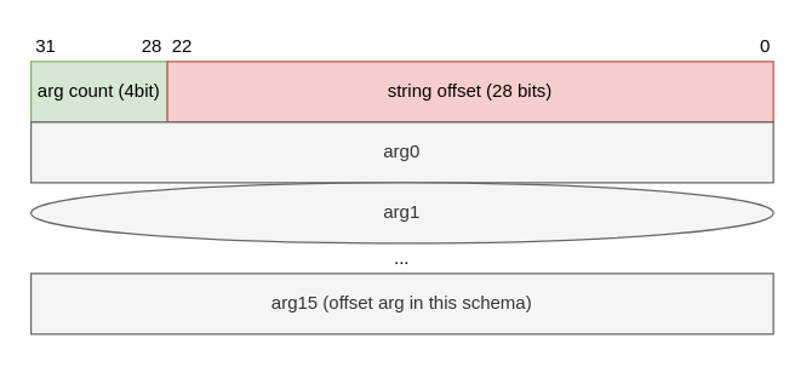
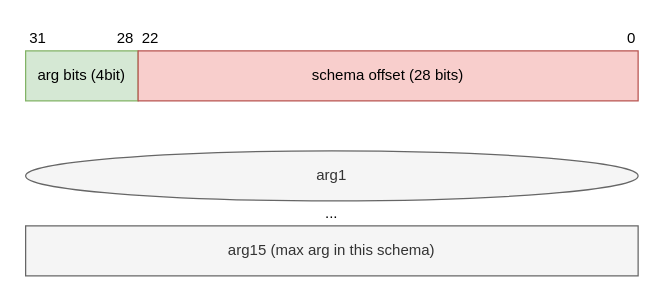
- <mxCell id="2" value="arg count (4bit)" style="rounded=0;whiteSpace=wrap;html=1;fillColor=#d5e8d4;strokeColor=#82b366;" vertex="1" parent="1"><mxGeometry x="20" y="40" width="90" height="40" as="geometry" /></mxCell>
+ <mxCell id="2" value="arg bits (4bit)" style="rounded=0;whiteSpace=wrap;html=1;fillColor=#d5e8d4;strokeColor=#82b366;" vertex="1" parent="1"><mxGeometry x="20" y="40" width="90" height="40" as="geometry" /></mxCell>
- <mxCell id="3" value="string offset (28 bits)" style="rounded=0;whiteSpace=wrap;html=1;fillColor=#f8cecc;strokeColor=#b85450;" vertex="1" parent="1"><mxGeometry x="110" y="40" width="400" height="40" as="geometry" /></mxCell>
+ <mxCell id="3" value="schema offset (28 bits)" style="rounded=0;whiteSpace=wrap;html=1;fillColor=#f8cecc;strokeColor=#b85450;" vertex="1" parent="1"><mxGeometry x="110" y="40" width="400" height="40" as="geometry" /></mxCell>
- <mxCell id="4" value="arg0" style="rounded=0;whiteSpace=wrap;html=1;fillColor=#f5f5f5;strokeColor=#666666;fontColor=#333333;" vertex="1" parent="1"><mxGeometry x="20" y="80" width="490" height="40" as="geometry" /></mxCell>
- <mxCell id="7" value="arg15 (offset arg in this schema)" style="rounded=0;whiteSpace=wrap;html=1;fillColor=#f5f5f5;strokeColor=#666666;fontColor=#333333;" vertex="1" parent="1"><mxGeometry x="20" y="180" width="490" height="40" as="geometry" /></mxCell>
+ <mxCell id="7" value="arg15 (max arg in this schema)" style="rounded=0;whiteSpace=wrap;html=1;fillColor=#f5f5f5;strokeColor=#666666;fontColor=#333333;" vertex="1" parent="1"><mxGeometry x="20" y="180" width="490" height="40" as="geometry" /></mxCell>
